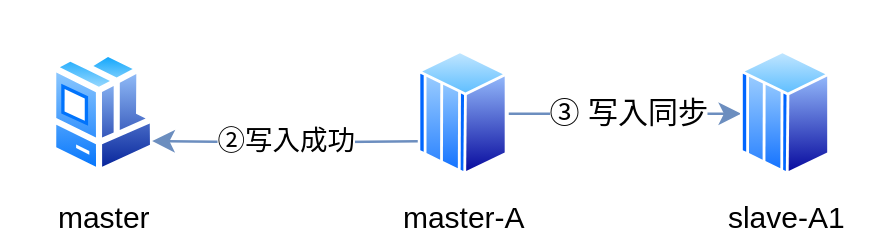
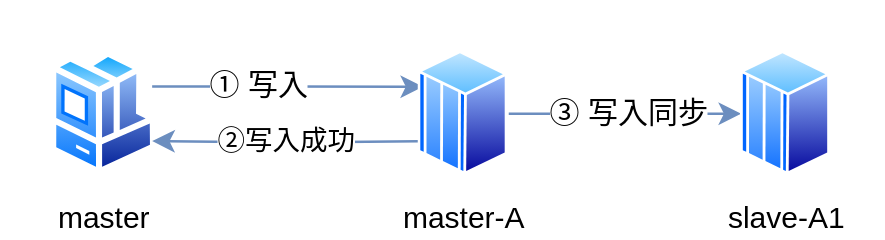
+ <mxCell id="2" style="edgeStyle=orthogonalEdgeStyle;rounded=0;orthogonalLoop=1;jettySize=auto;html=1;exitX=1;exitY=0.25;exitDx=0;exitDy=0;entryX=0;entryY=0.25;entryDx=0;entryDy=0;fillColor=#dae8fc;strokeColor=#6c8ebf;" edge="1" parent="1" source="4" target="8"><mxGeometry relative="1" as="geometry" /></mxCell>
+ <mxCell id="3" value="① 写入" style="text;html=1;resizable=0;points=[];align=center;verticalAlign=middle;labelBackgroundColor=#ffffff;" vertex="1" connectable="0" parent="2"><mxGeometry x="-0.217" y="1" relative="1" as="geometry"><mxPoint as="offset" /></mxGeometry></mxCell>
